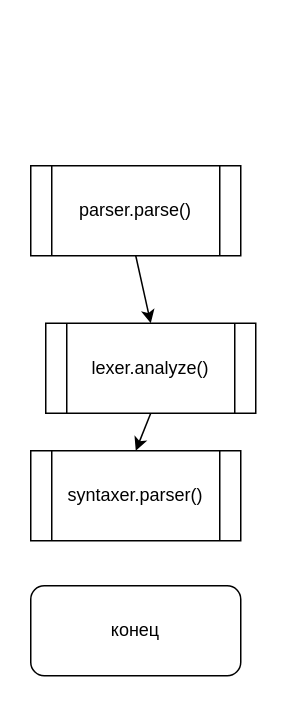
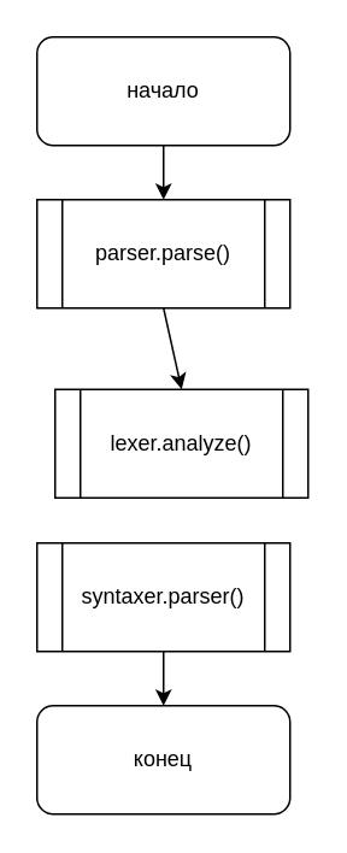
+ <mxCell id="3" value="начало" style="rounded=1;whiteSpace=wrap;html=1;" parent="1" vertex="1"><mxGeometry x="20" y="20" width="140" height="60" as="geometry" /></mxCell>
+ <mxCell id="2" style="edgeStyle=none;html=1;exitX=0.5;exitY=1;exitDx=0;exitDy=0;" parent="1" source="3" target="8" edge="1"><mxGeometry relative="1" as="geometry" /></mxCell>
- <mxCell id="9" style="edgeStyle=none;html=1;exitX=0.5;exitY=1;exitDx=0;exitDy=0;entryX=0.5;entryY=0;entryDx=0;entryDy=0;" parent="1" source="10" target="6" edge="1"><mxGeometry relative="1" as="geometry" /></mxCell>
+ <mxCell id="5" style="edgeStyle=none;html=1;exitX=0.5;exitY=1;exitDx=0;exitDy=0;entryX=0.5;entryY=0;entryDx=0;entryDy=0;" parent="1" source="6" target="4" edge="1"><mxGeometry relative="1" as="geometry" /></mxCell>
